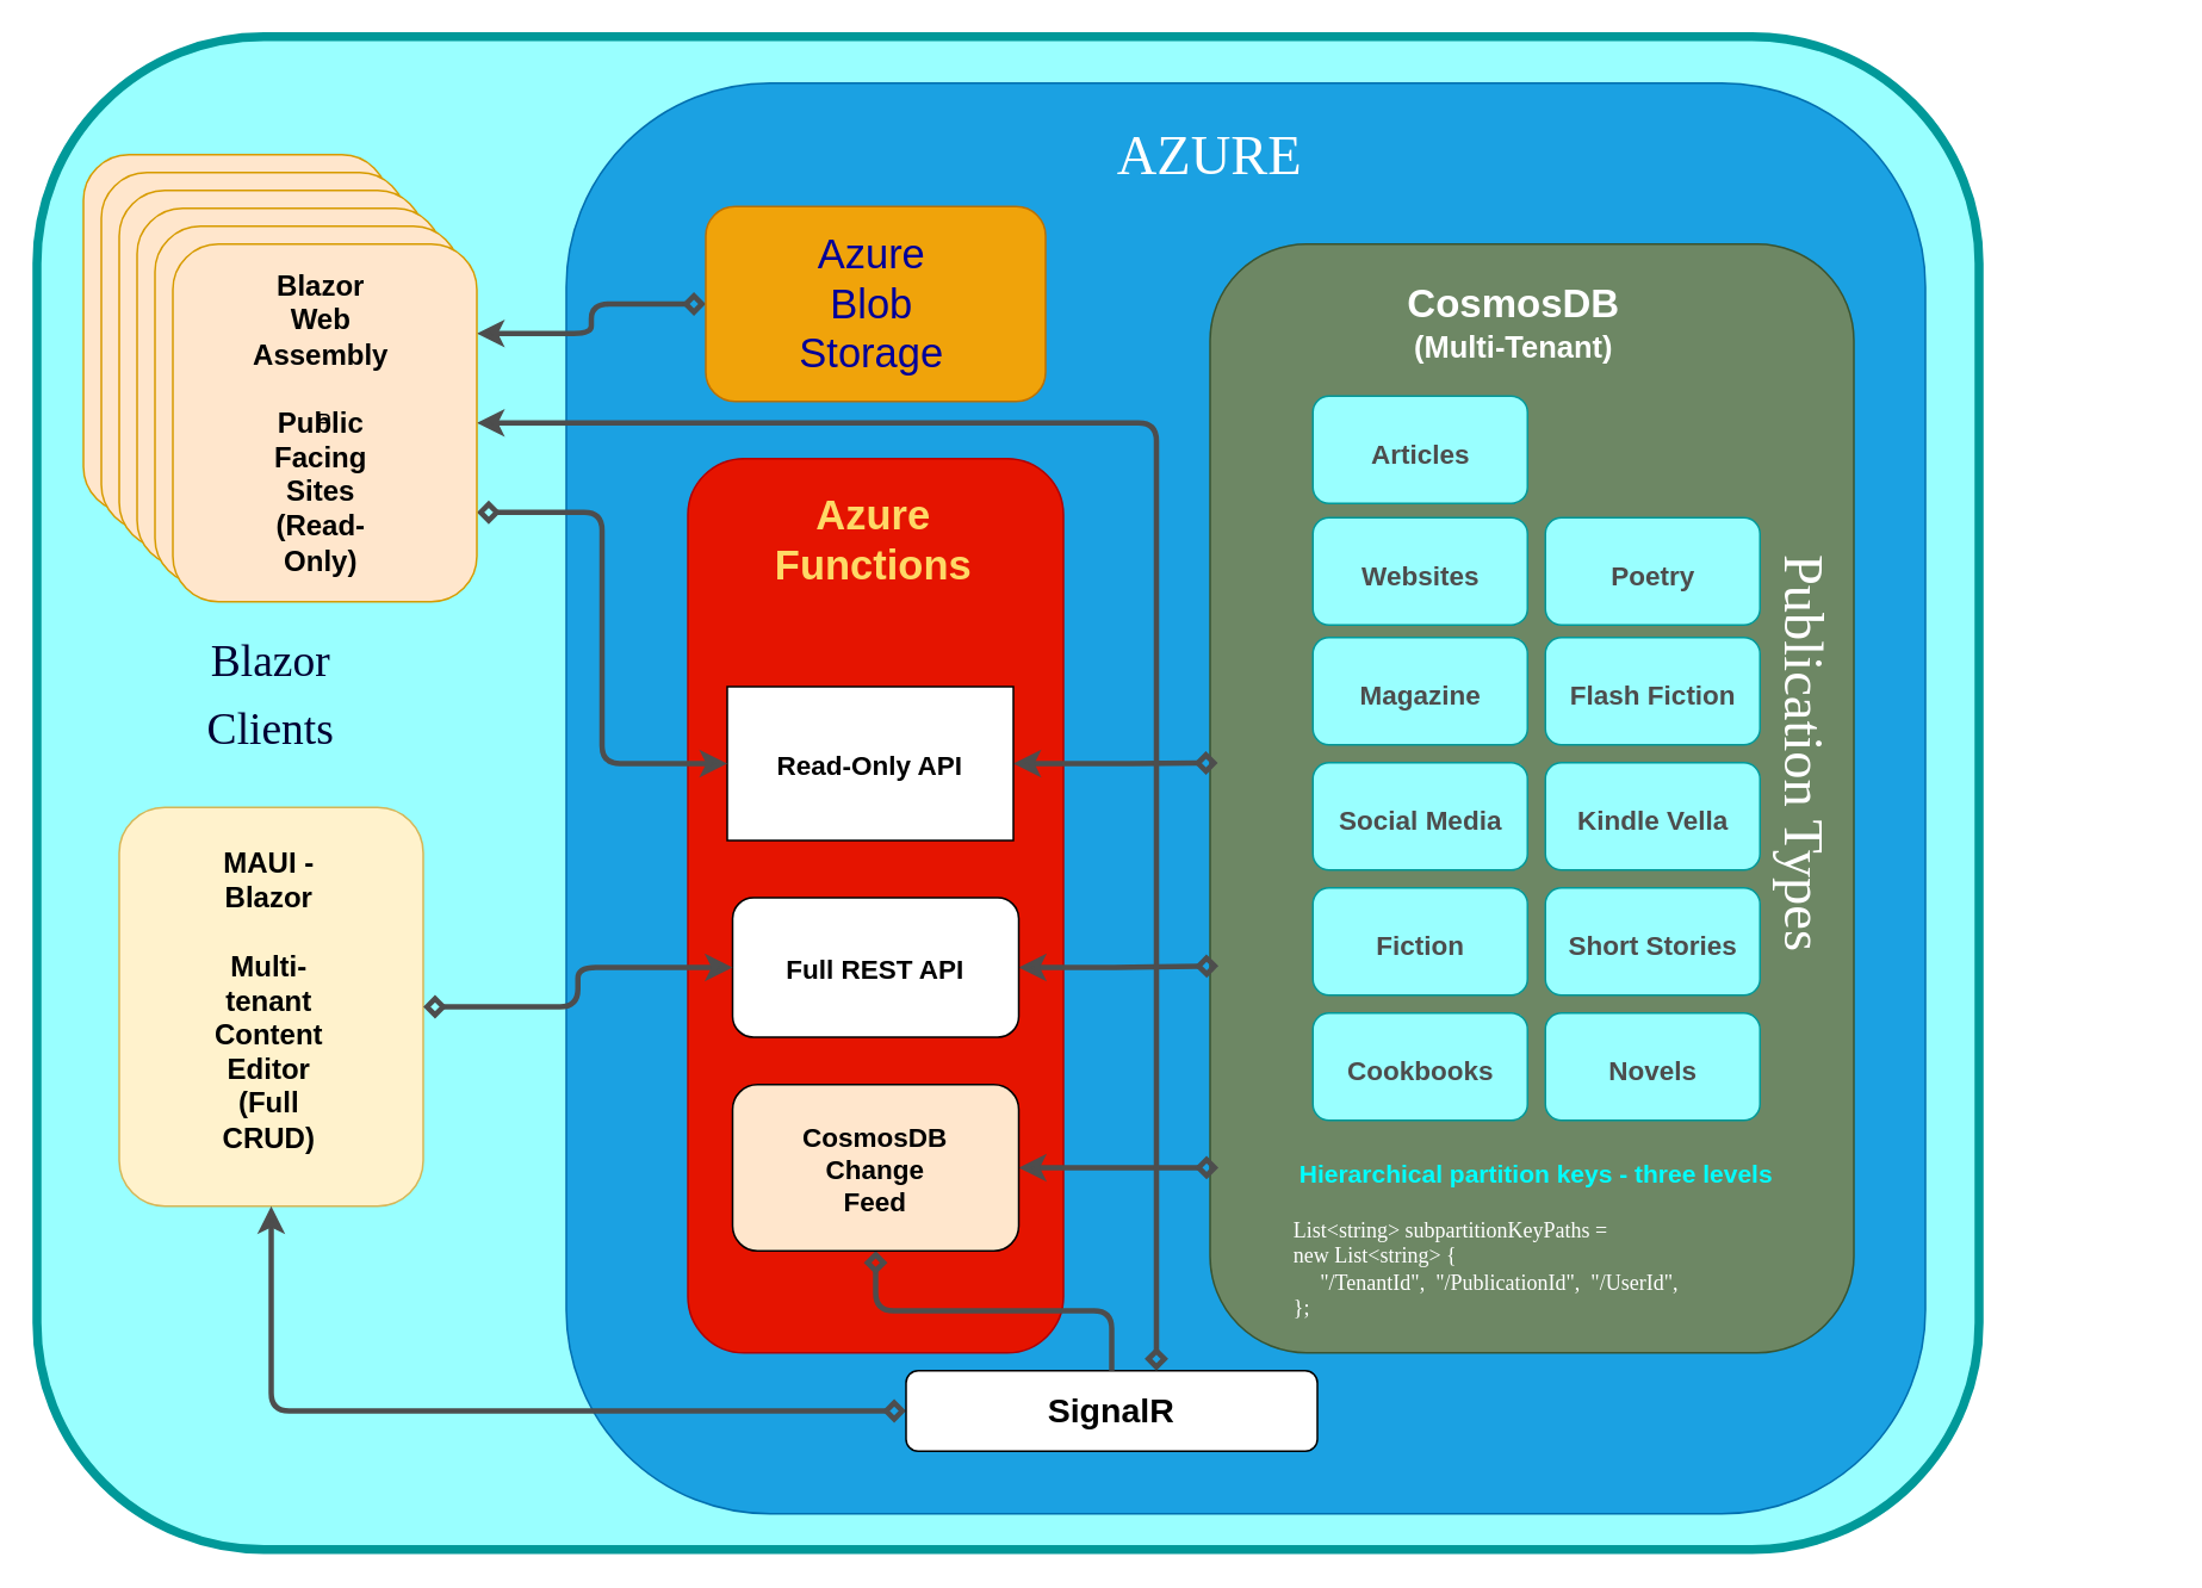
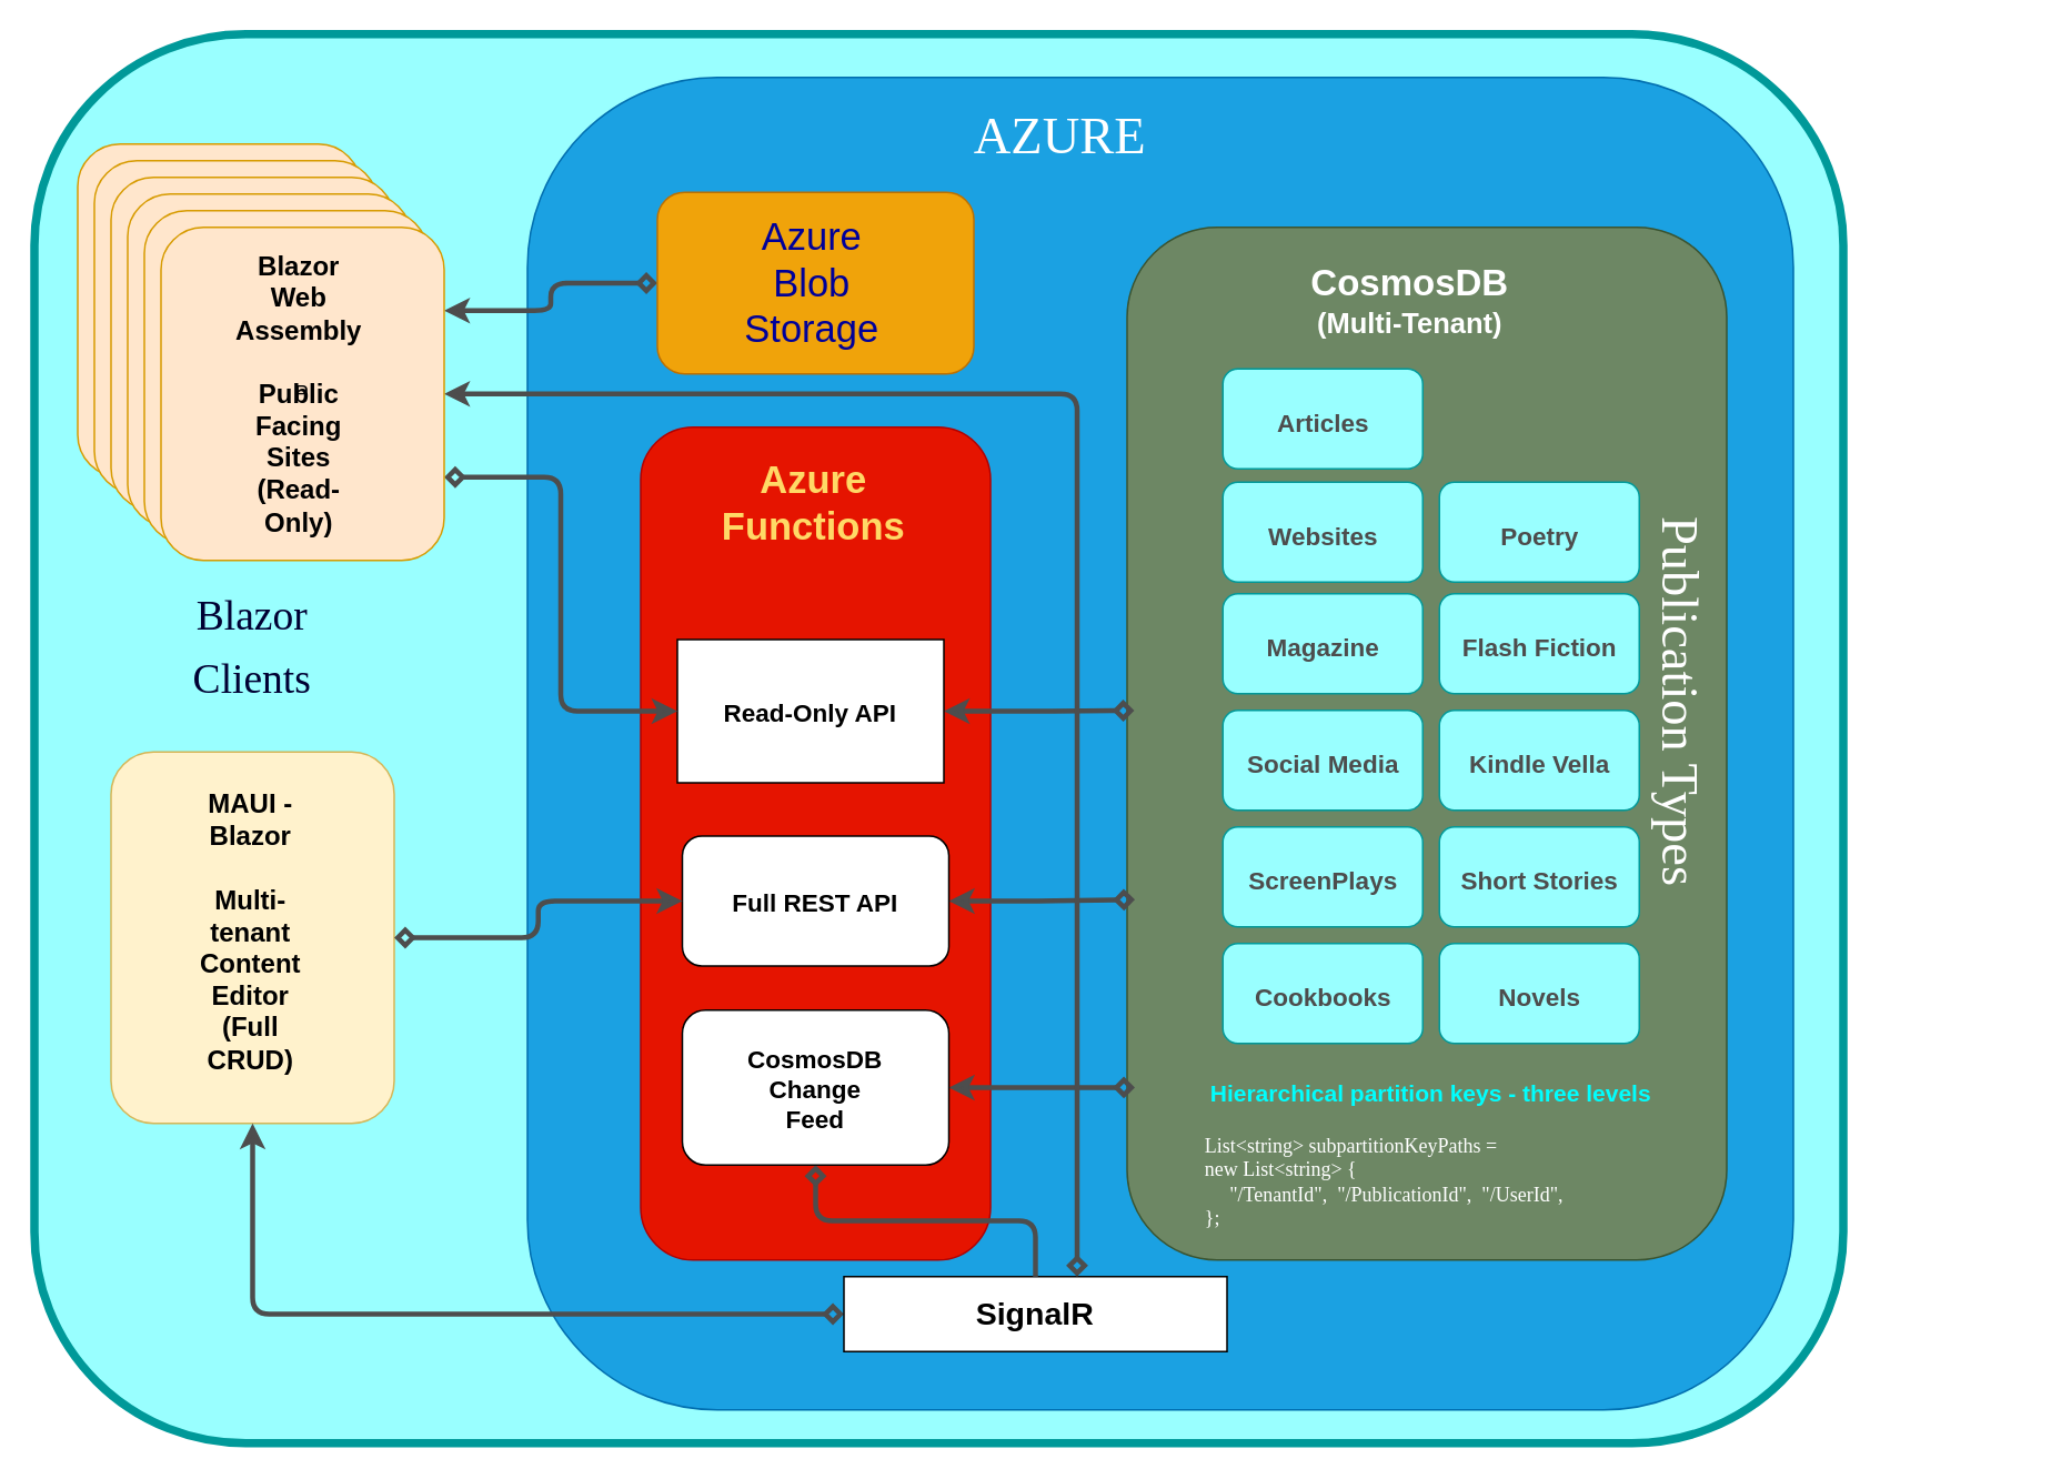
- <mxCell id="44" value="&lt;font style=&quot;font-size: 31px;&quot;&gt;AZURE&lt;/font&gt;" style="text;html=1;strokeColor=none;fillColor=none;align=center;verticalAlign=middle;whiteSpace=wrap;rounded=1;shadow=0;fontFamily=Verdana;fontSize=12;fontColor=#FFFFFF;" parent="1" vertex="1"><mxGeometry x="646" y="71" width="60" height="30" as="geometry" /></mxCell>
+ <mxCell id="44" value="&lt;font style=&quot;font-size: 31px;&quot;&gt;AZURE&lt;/font&gt;" style="text;html=1;strokeColor=none;fillColor=none;align=center;verticalAlign=middle;whiteSpace=wrap;rounded=1;shadow=0;fontFamily=Verdana;fontSize=12;fontColor=#FFFFFF;" parent="1" vertex="1"><mxGeometry x="606" y="66" width="60" height="30" as="geometry" /></mxCell>
- <mxCell id="27" value="&lt;font color=&quot;#4d4d4d&quot;&gt;&lt;span style=&quot;font-size: 15px;&quot;&gt;&lt;b&gt;Fiction&lt;/b&gt;&lt;/span&gt;&lt;/font&gt;" style="rounded=1;whiteSpace=wrap;html=1;shadow=0;fontSize=23;fontColor=#FFFFFF;strokeColor=#009999;strokeWidth=1;fillColor=#99FFFF;" parent="1" vertex="1"><mxGeometry x="733.5" y="496" width="120" height="60" as="geometry" /></mxCell>
+ <mxCell id="27" value="&lt;font color=&quot;#4d4d4d&quot;&gt;&lt;span style=&quot;font-size: 15px;&quot;&gt;&lt;b&gt;ScreenPlays&lt;/b&gt;&lt;/span&gt;&lt;/font&gt;" style="rounded=1;whiteSpace=wrap;html=1;shadow=0;fontSize=23;fontColor=#FFFFFF;strokeColor=#009999;strokeWidth=1;fillColor=#99FFFF;" parent="1" vertex="1"><mxGeometry x="733.5" y="496" width="120" height="60" as="geometry" /></mxCell>
- <mxCell id="14" value="&lt;font style=&quot;font-size: 15px;&quot;&gt;&lt;b&gt;CosmosDB&lt;br&gt;Change&lt;br&gt;Feed&lt;/b&gt;&lt;/font&gt;" style="rounded=1;whiteSpace=wrap;html=1;fillColor=#ffe6cc;" parent="1" vertex="1"><mxGeometry x="409" y="606" width="160" height="93" as="geometry" /></mxCell>
+ <mxCell id="14" value="&lt;font style=&quot;font-size: 15px;&quot;&gt;&lt;b&gt;CosmosDB&lt;br&gt;Change&lt;br&gt;Feed&lt;/b&gt;&lt;/font&gt;" style="rounded=1;whiteSpace=wrap;html=1;" parent="1" vertex="1"><mxGeometry x="409" y="606" width="160" height="93" as="geometry" /></mxCell>
- <mxCell id="10" value="&lt;font style=&quot;font-size: 19px;&quot;&gt;&lt;b&gt;SignalR&lt;/b&gt;&lt;/font&gt;" style="rounded=1;whiteSpace=wrap;html=1;" parent="1" vertex="1"><mxGeometry x="506" y="766" width="230" height="45" as="geometry" /></mxCell>
+ <mxCell id="10" value="&lt;font style=&quot;font-size: 19px;&quot;&gt;&lt;b&gt;SignalR&lt;/b&gt;&lt;/font&gt;" style="whiteSpace=wrap;html=1;rounded=0;" parent="1" vertex="1"><mxGeometry x="506" y="766" width="230" height="45" as="geometry" /></mxCell>
